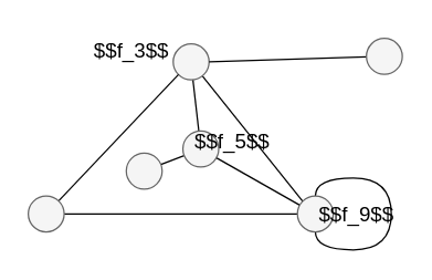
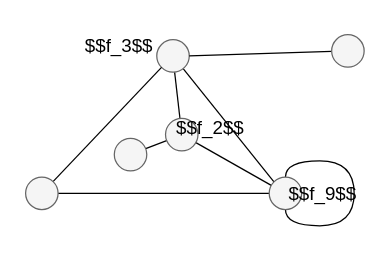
- <mxCell id="17" value="&lt;font style=&quot;font-size: 15px&quot;&gt;$$f_5$$&lt;/font&gt;" style="text;html=1;strokeColor=none;fillColor=none;align=center;verticalAlign=middle;whiteSpace=wrap;rounded=0;" vertex="1" parent="1"><mxGeometry x="155" y="86" width="26" height="30" as="geometry" /></mxCell>
+ <mxCell id="17" value="&lt;font style=&quot;font-size: 15px&quot;&gt;$$f_2$$&lt;/font&gt;" style="text;html=1;strokeColor=none;fillColor=none;align=center;verticalAlign=middle;whiteSpace=wrap;rounded=0;" vertex="1" parent="1"><mxGeometry x="155" y="86" width="26" height="30" as="geometry" /></mxCell>
